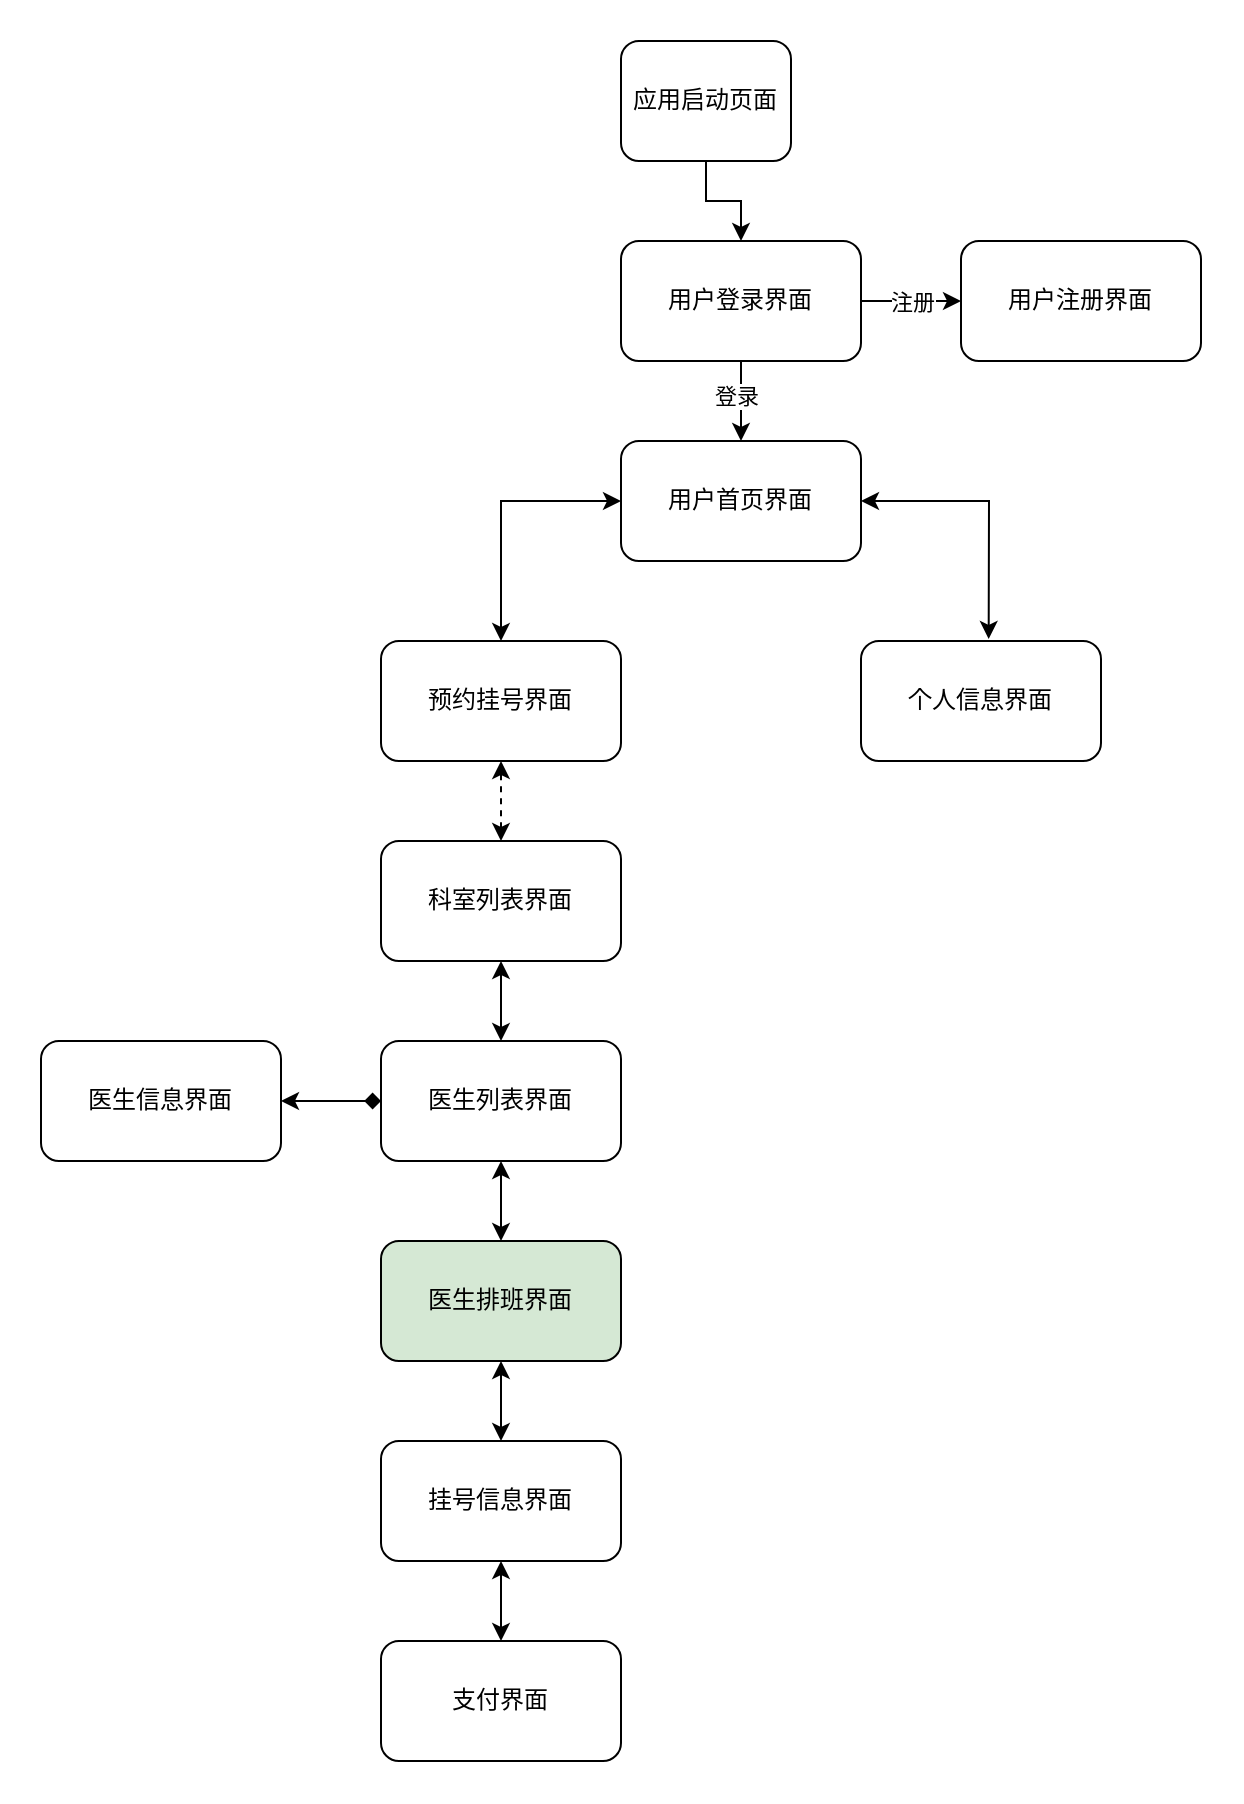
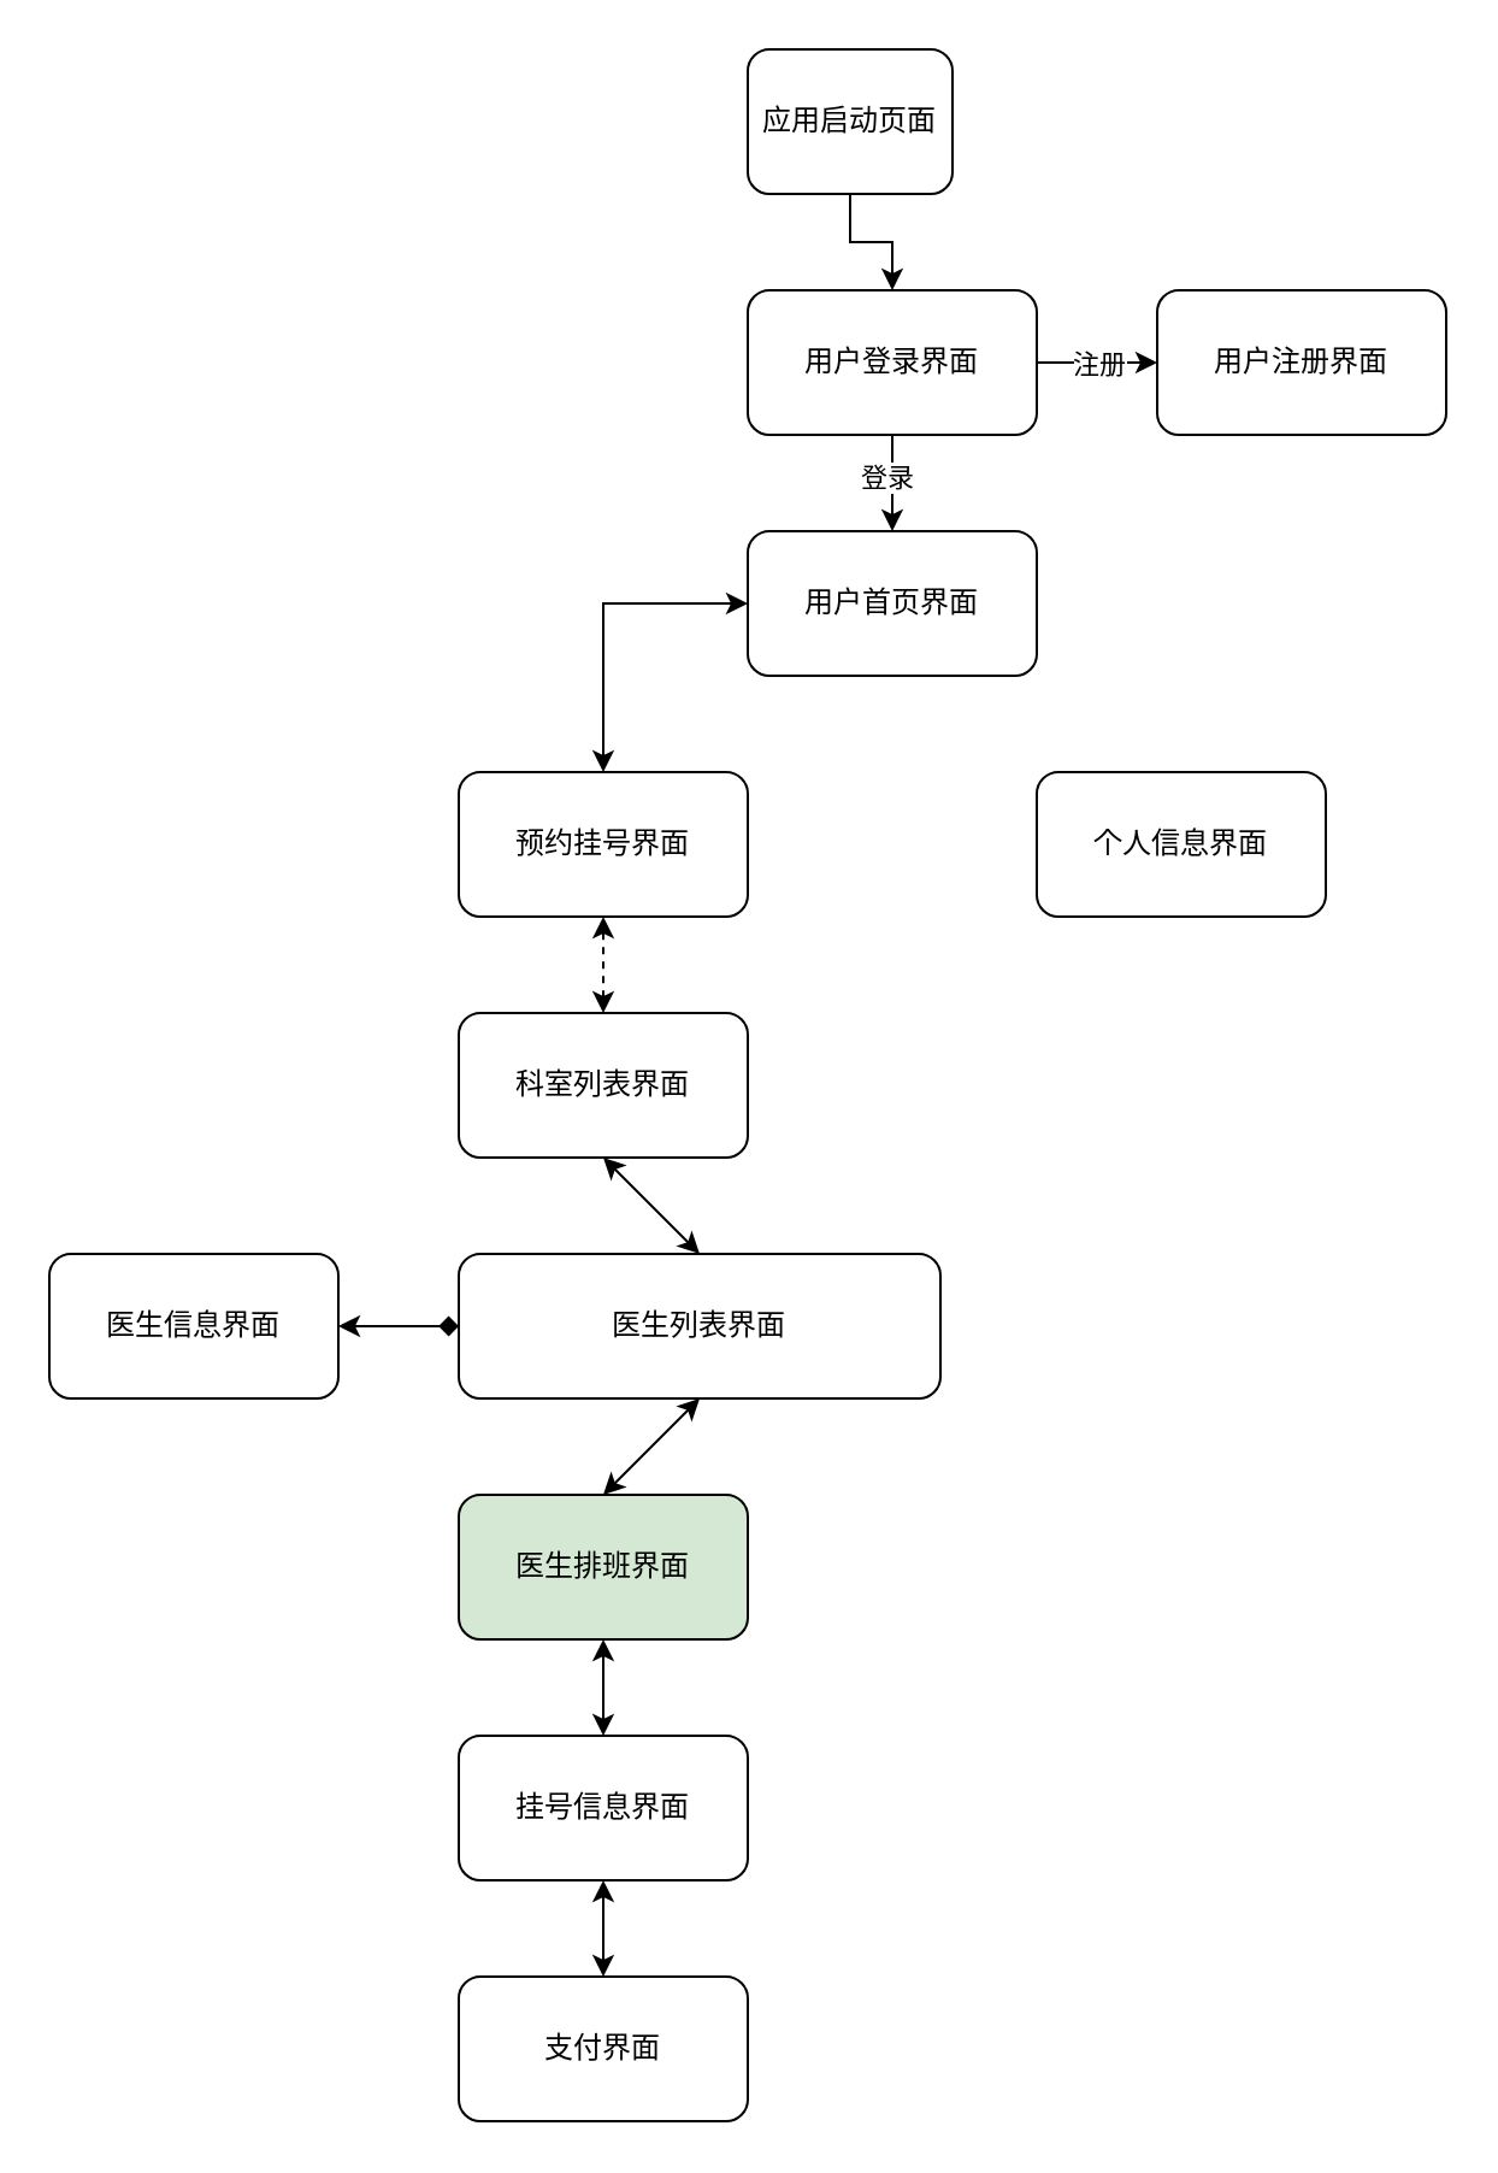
- <mxCell id="12" value="" style="endArrow=classic;startArrow=classic;html=1;rounded=0;exitX=1;exitY=0.5;exitDx=0;exitDy=0;entryX=0.532;entryY=-0.017;entryDx=0;entryDy=0;entryPerimeter=0;" edge="1" parent="1" source="10" target="11"><mxGeometry width="50" height="50" relative="1" as="geometry"><mxPoint x="300" y="470" as="sourcePoint" /><mxPoint x="350" y="420" as="targetPoint" /><Array as="points"><mxPoint x="494" y="250" /></Array></mxGeometry></mxCell>
- <mxCell id="16" value="医生列表界面" style="rounded=1;whiteSpace=wrap;html=1;" vertex="1" parent="1"><mxGeometry x="190" y="520" width="120" height="60" as="geometry" /></mxCell>
+ <mxCell id="16" value="医生列表界面" style="rounded=1;whiteSpace=wrap;html=1;" vertex="1" parent="1"><mxGeometry x="190" y="520" width="200" height="60" as="geometry" /></mxCell>
